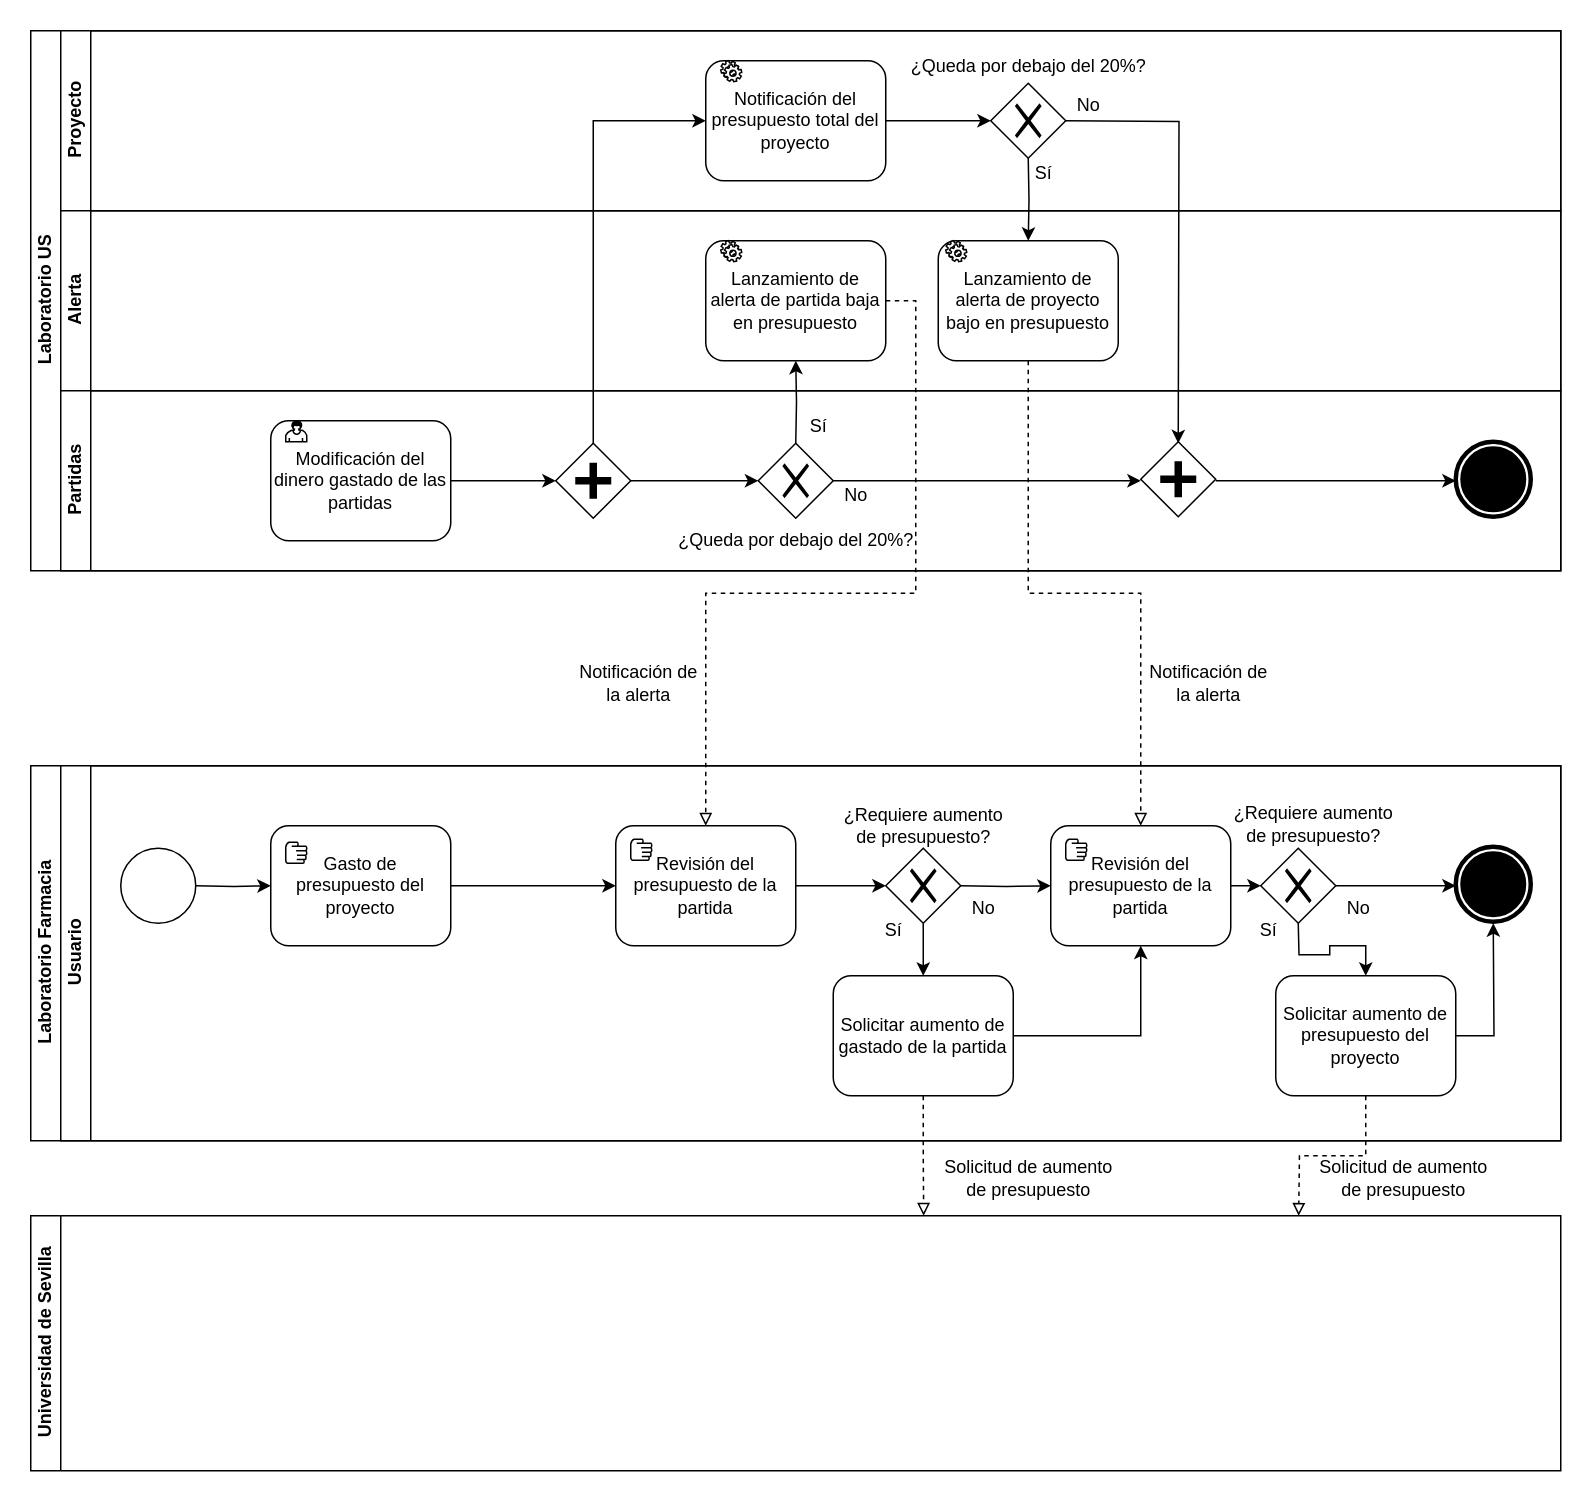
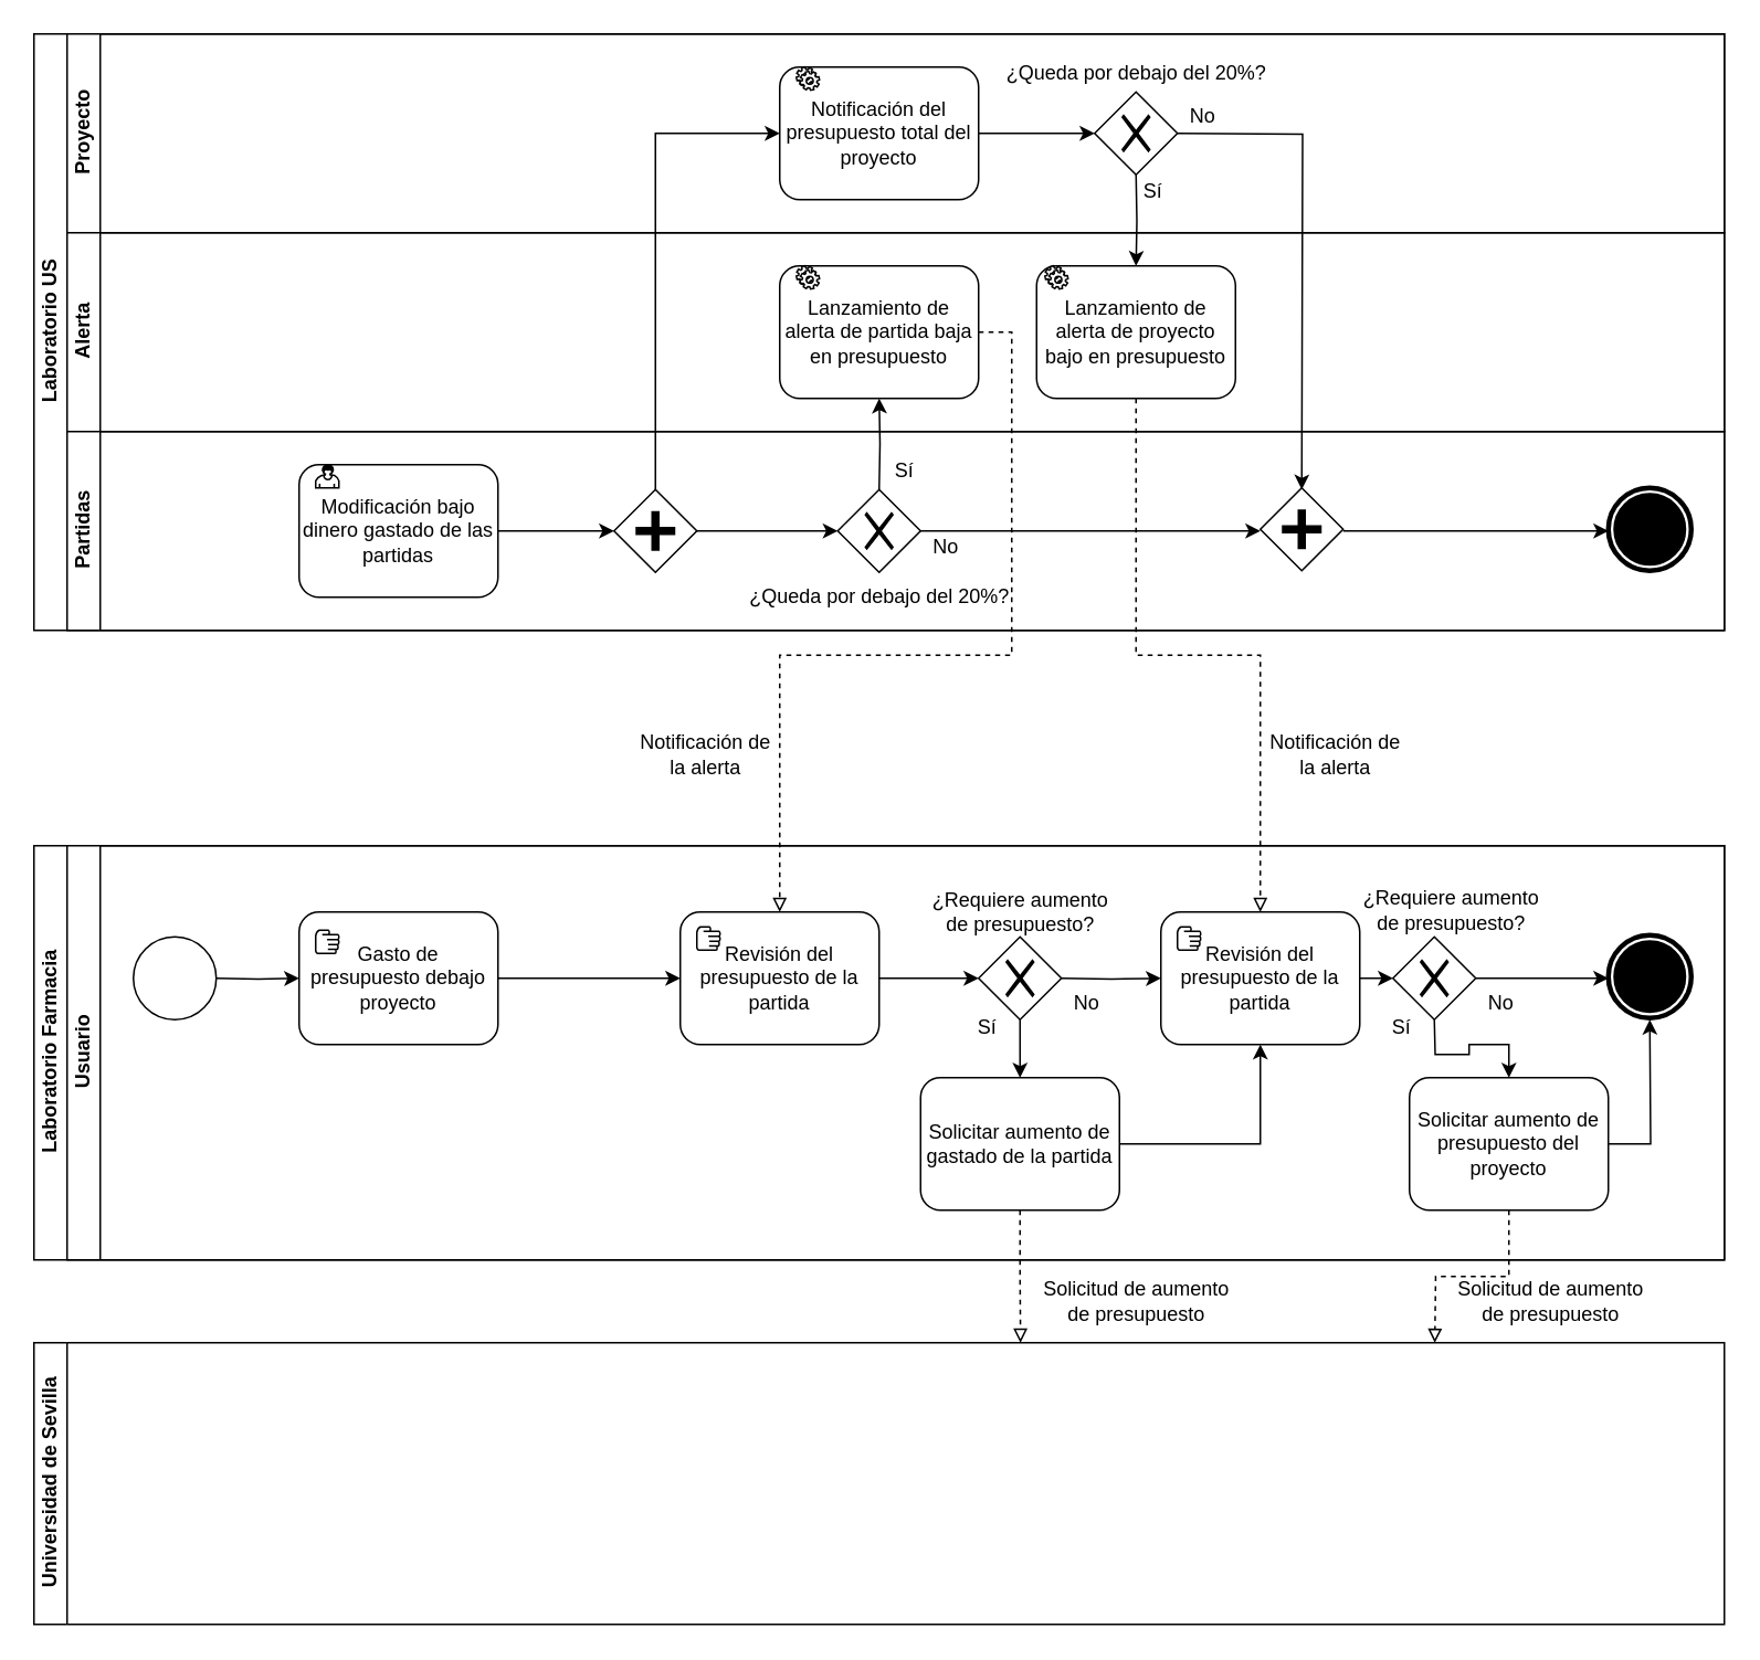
- <mxCell id="19" value="Modificación del dinero gastado de las partidas" style="shape=ext;rounded=1;html=1;whiteSpace=wrap;" parent="17" vertex="1"><mxGeometry x="140" y="20" width="120" height="80" as="geometry" /></mxCell>
+ <mxCell id="19" value="Modificación bajo dinero gastado de las partidas" style="shape=ext;rounded=1;html=1;whiteSpace=wrap;" parent="17" vertex="1"><mxGeometry x="140" y="20" width="120" height="80" as="geometry" /></mxCell>
- <mxCell id="37" value="Gasto de presupuesto del proyecto" style="shape=ext;rounded=1;html=1;whiteSpace=wrap;" parent="35" vertex="1"><mxGeometry x="140" y="40" width="120" height="80" as="geometry" /></mxCell>
+ <mxCell id="37" value="Gasto de presupuesto debajo proyecto" style="shape=ext;rounded=1;html=1;whiteSpace=wrap;" parent="35" vertex="1"><mxGeometry x="140" y="40" width="120" height="80" as="geometry" /></mxCell>
